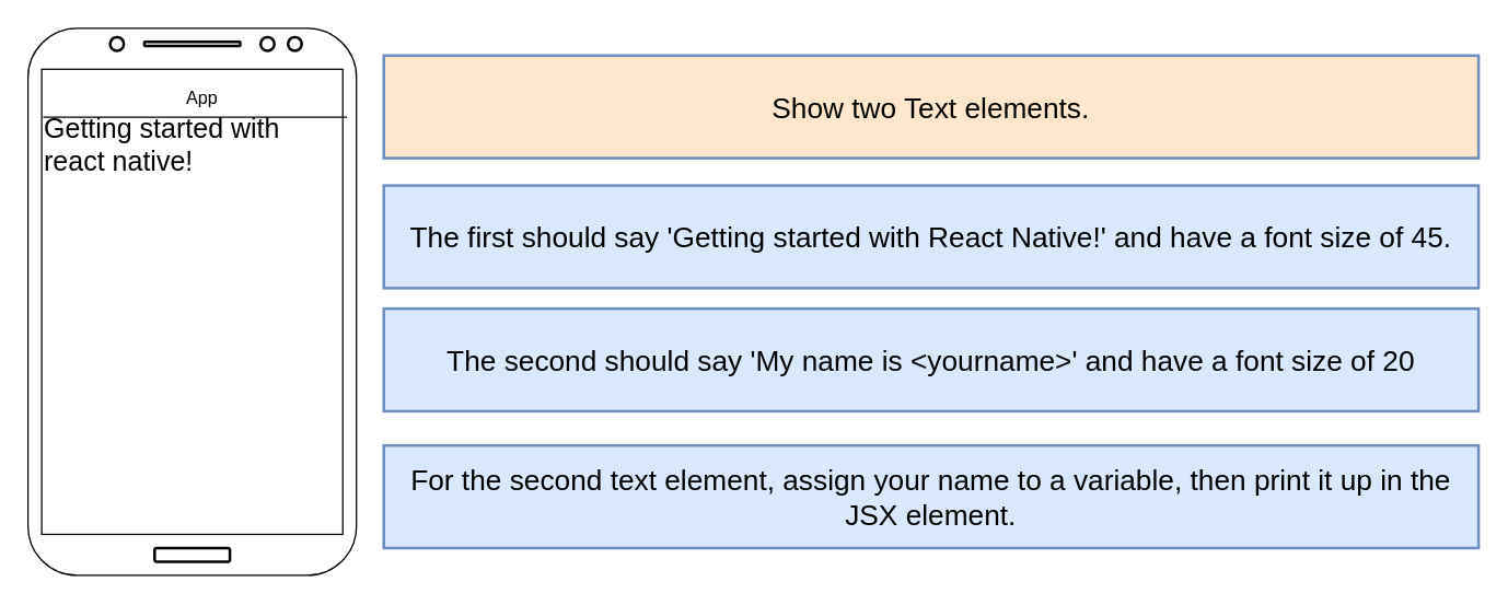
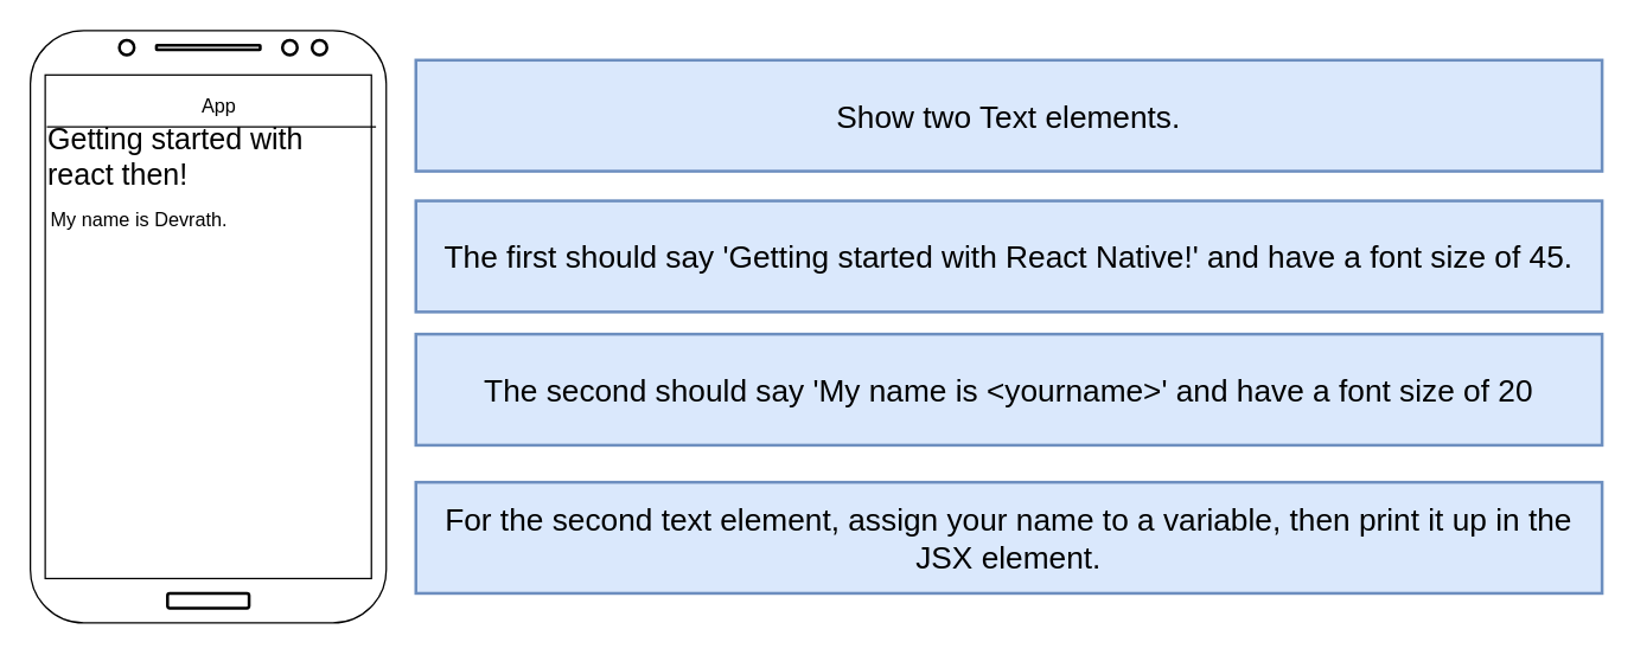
- <mxCell id="13" value="&lt;font style=&quot;font-size: 21px&quot;&gt;Show two Text elements.&lt;/font&gt;" style="rounded=0;whiteSpace=wrap;html=1;labelBorderColor=none;fontSize=13;strokeWidth=2;fillColor=#ffe6cc;strokeColor=#6c8ebf;" vertex="1" parent="1"><mxGeometry x="280" y="40" width="800" height="75" as="geometry" /></mxCell>
+ <mxCell id="13" value="&lt;font style=&quot;font-size: 21px&quot;&gt;Show two Text elements.&lt;/font&gt;" style="rounded=0;whiteSpace=wrap;html=1;labelBorderColor=none;fontSize=13;strokeWidth=2;fillColor=#dae8fc;strokeColor=#6c8ebf;" vertex="1" parent="1"><mxGeometry x="280" y="40" width="800" height="75" as="geometry" /></mxCell>
- <mxCell id="6" value="&lt;font style=&quot;font-size: 20px&quot;&gt;Getting started with react native!&lt;/font&gt;" style="text;html=1;strokeColor=none;fillColor=none;align=left;verticalAlign=middle;whiteSpace=wrap;rounded=0;fontSize=13;" vertex="1" parent="1"><mxGeometry x="30" y="90" width="220" height="30" as="geometry" /></mxCell>
+ <mxCell id="6" value="&lt;font style=&quot;font-size: 20px&quot;&gt;Getting started with react then!&lt;/font&gt;" style="text;html=1;strokeColor=none;fillColor=none;align=left;verticalAlign=middle;whiteSpace=wrap;rounded=0;fontSize=13;" vertex="1" parent="1"><mxGeometry x="30" y="90" width="220" height="30" as="geometry" /></mxCell>
+ <mxCell id="7" value="&lt;font style=&quot;font-size: 13px&quot;&gt;My name is Devrath.&lt;/font&gt;" style="text;html=1;strokeColor=none;fillColor=none;align=left;verticalAlign=middle;whiteSpace=wrap;rounded=0;fontSize=20;" vertex="1" parent="1"><mxGeometry x="32" y="130" width="216" height="30" as="geometry" /></mxCell>
